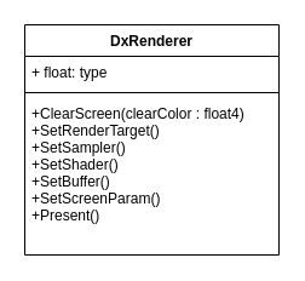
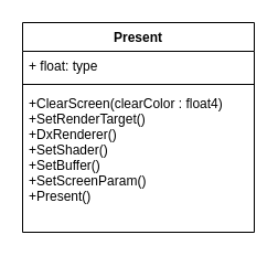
- <mxCell id="2" value="DxRenderer" style="swimlane;fontStyle=1;align=center;verticalAlign=top;childLayout=stackLayout;horizontal=1;startSize=26;horizontalStack=0;resizeParent=1;resizeParentMax=0;resizeLast=0;collapsible=1;marginBottom=0;" vertex="1" parent="1"><mxGeometry x="20" y="20" width="210" height="190" as="geometry" /></mxCell>
+ <mxCell id="2" value="Present" style="swimlane;fontStyle=1;align=center;verticalAlign=top;childLayout=stackLayout;horizontal=1;startSize=26;horizontalStack=0;resizeParent=1;resizeParentMax=0;resizeLast=0;collapsible=1;marginBottom=0;" vertex="1" parent="1"><mxGeometry x="20" y="20" width="210" height="190" as="geometry" /></mxCell>
- <mxCell id="5" value="+ClearScreen(clearColor : float4)&#10;+SetRenderTarget()&#10;+SetSampler()&#10;+SetShader()&#10;+SetBuffer()&#10;+SetScreenParam()&#10;+Present()" style="text;strokeColor=none;fillColor=none;align=left;verticalAlign=top;spacingLeft=4;spacingRight=4;overflow=hidden;rotatable=0;points=[[0,0.5],[1,0.5]];portConstraint=eastwest;" vertex="1" parent="2"><mxGeometry y="60" width="210" height="130" as="geometry" /></mxCell>
+ <mxCell id="5" value="+ClearScreen(clearColor : float4)&#10;+SetRenderTarget()&#10;+DxRenderer()&#10;+SetShader()&#10;+SetBuffer()&#10;+SetScreenParam()&#10;+Present()" style="text;strokeColor=none;fillColor=none;align=left;verticalAlign=top;spacingLeft=4;spacingRight=4;overflow=hidden;rotatable=0;points=[[0,0.5],[1,0.5]];portConstraint=eastwest;" vertex="1" parent="2"><mxGeometry y="60" width="210" height="130" as="geometry" /></mxCell>
